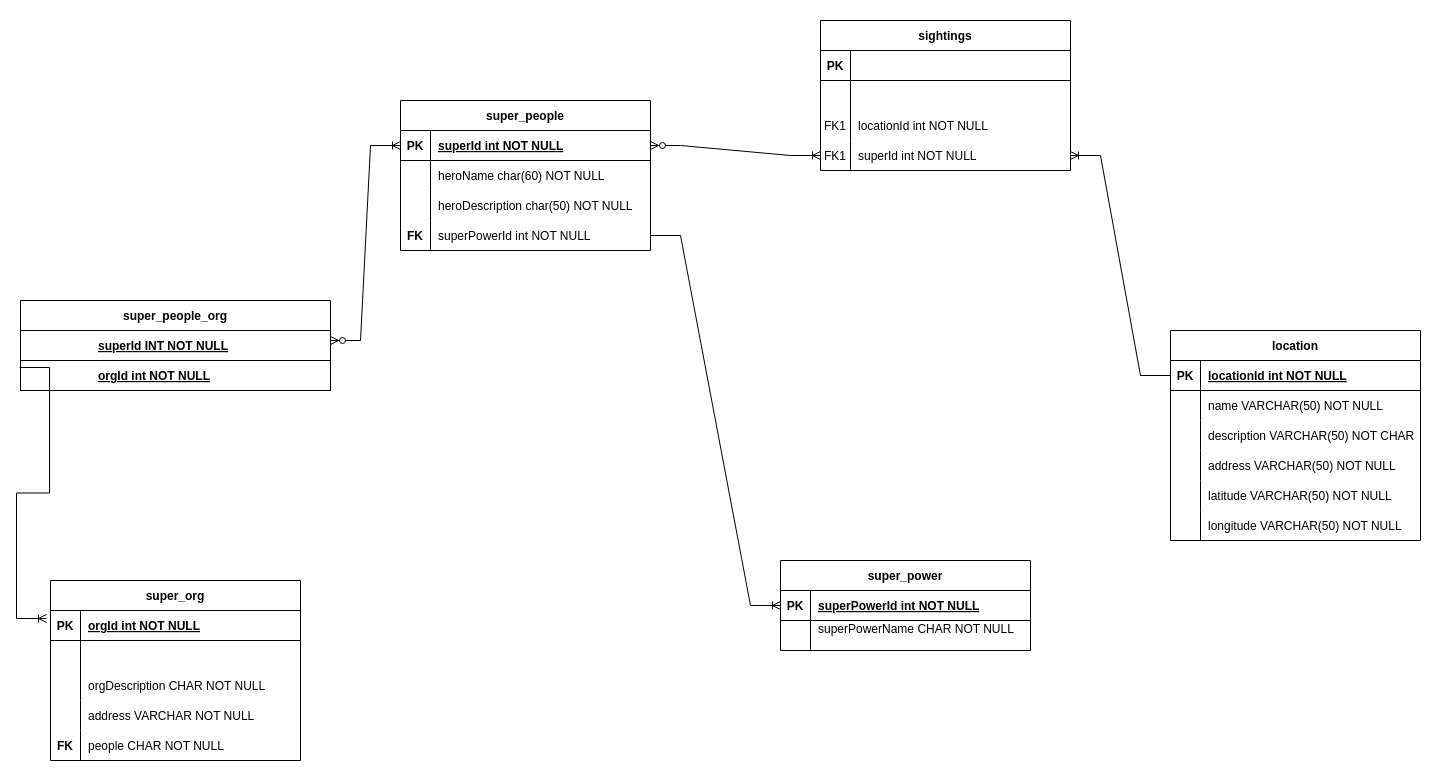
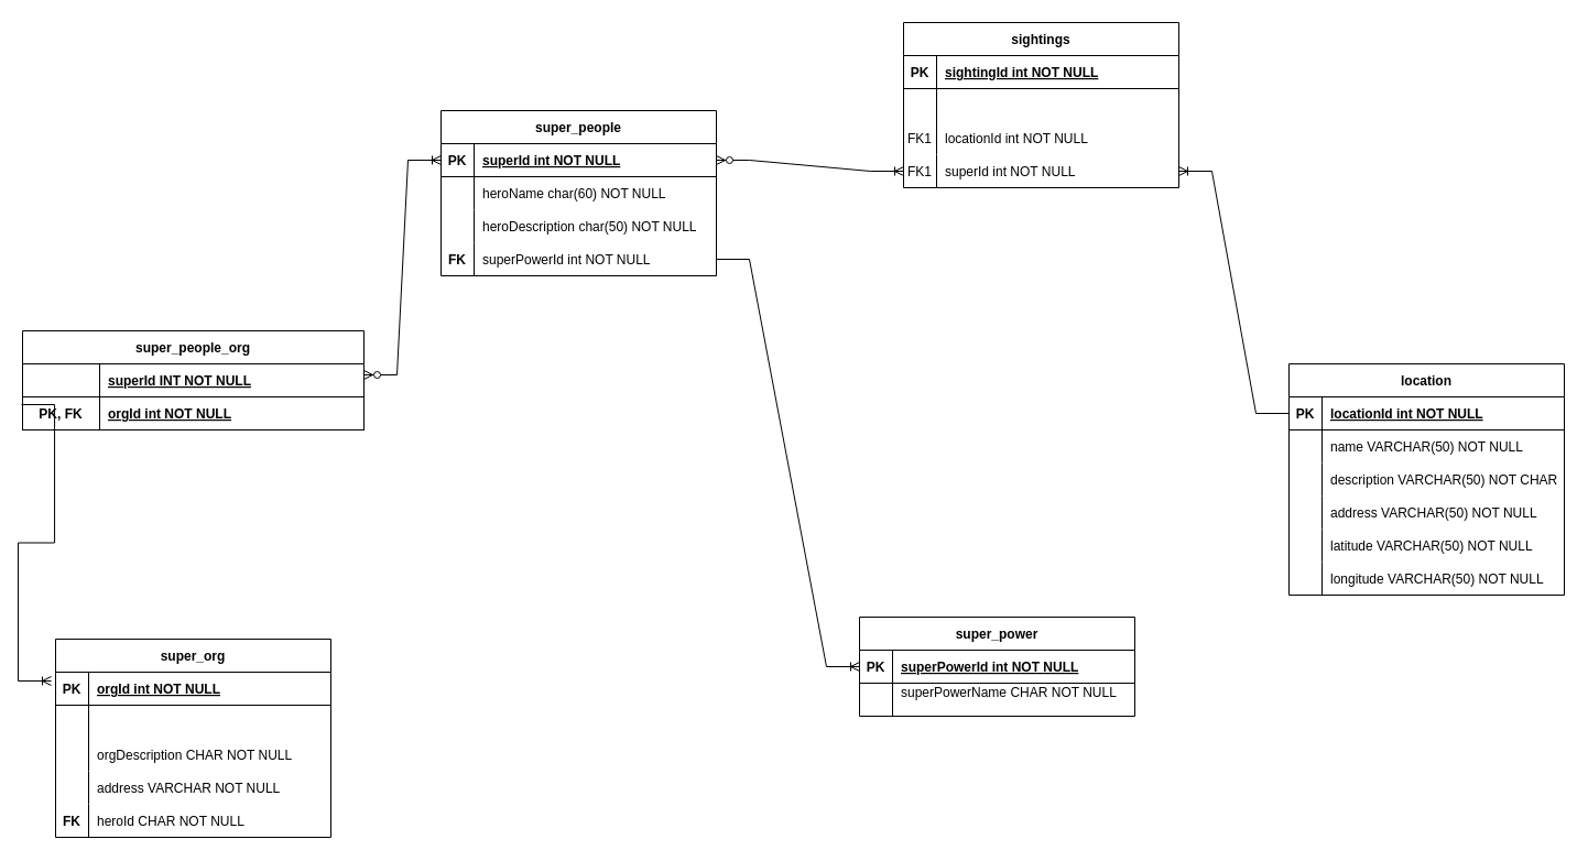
+ <mxCell id="20" value="sightingId int NOT NULL " style="shape=partialRectangle;overflow=hidden;connectable=0;fillColor=none;top=0;left=0;bottom=0;right=0;align=left;spacingLeft=6;fontStyle=5;" parent="18" vertex="1"><mxGeometry x="30" width="220" height="30" as="geometry"><mxRectangle width="220" height="30" as="alternateBounds" /></mxGeometry></mxCell>
+ <mxCell id="72" value="PK, FK" style="shape=partialRectangle;overflow=hidden;connectable=0;fillColor=none;top=0;left=0;bottom=0;right=0;fontStyle=1;" parent="71" vertex="1"><mxGeometry width="70" height="30" as="geometry"><mxRectangle width="70" height="30" as="alternateBounds" /></mxGeometry></mxCell>
- <mxCell id="16" value="people CHAR NOT NULL" style="shape=partialRectangle;overflow=hidden;connectable=0;fillColor=none;top=0;left=0;bottom=0;right=0;align=left;spacingLeft=6;" vertex="1" parent="14"><mxGeometry x="30" width="220" height="30" as="geometry"><mxRectangle width="220" height="30" as="alternateBounds" /></mxGeometry></mxCell>
+ <mxCell id="16" value="heroId CHAR NOT NULL" style="shape=partialRectangle;overflow=hidden;connectable=0;fillColor=none;top=0;left=0;bottom=0;right=0;align=left;spacingLeft=6;" vertex="1" parent="14"><mxGeometry x="30" width="220" height="30" as="geometry"><mxRectangle width="220" height="30" as="alternateBounds" /></mxGeometry></mxCell>
